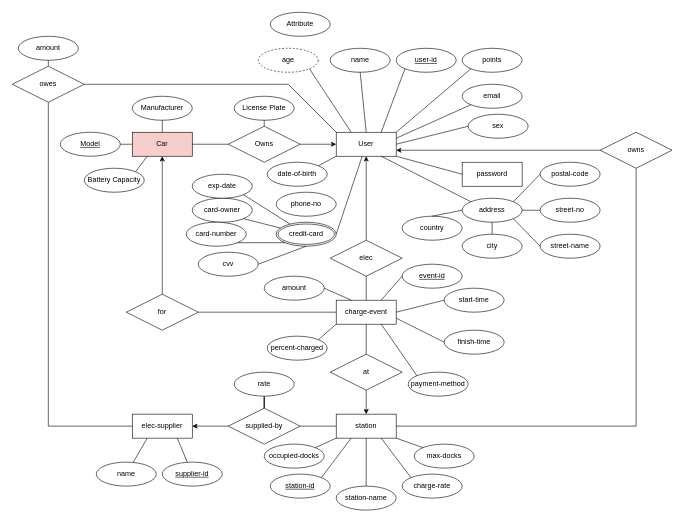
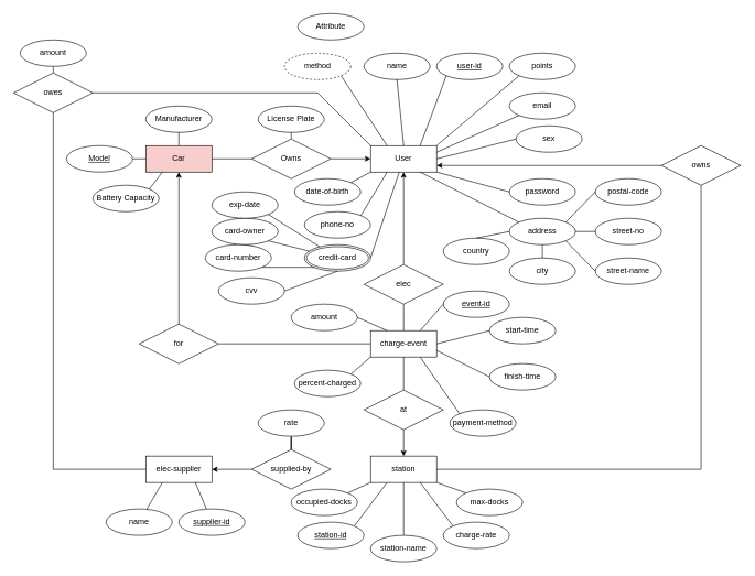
- <mxCell id="17" value="age" style="ellipse;whiteSpace=wrap;html=1;align=center;dashed=1;" vertex="1" parent="1"><mxGeometry x="430" y="80" width="100" height="40" as="geometry" /></mxCell>
+ <mxCell id="17" value="method" style="ellipse;whiteSpace=wrap;html=1;align=center;dashed=1;" vertex="1" parent="1"><mxGeometry x="430" y="80" width="100" height="40" as="geometry" /></mxCell>
- <mxCell id="32" value="password" style="whiteSpace=wrap;html=1;align=center;rounded=0;" vertex="1" parent="1"><mxGeometry x="770" y="270" width="100" height="40" as="geometry" /></mxCell>
+ <mxCell id="32" value="password" style="ellipse;whiteSpace=wrap;html=1;align=center;" vertex="1" parent="1"><mxGeometry x="770" y="270" width="100" height="40" as="geometry" /></mxCell>
+ <mxCell id="21" value="" style="endArrow=none;html=1;rounded=0;entryX=1;entryY=0;entryDx=0;entryDy=0;exitX=0.25;exitY=1;exitDx=0;exitDy=0;" edge="1" parent="1" source="8" target="15"><mxGeometry relative="1" as="geometry"><mxPoint x="410" y="340" as="sourcePoint" /><mxPoint x="570" y="340" as="targetPoint" /></mxGeometry></mxCell>
- <mxCell id="77" value="" style="endArrow=none;html=1;rounded=0;entryX=1;entryY=0.5;entryDx=0;entryDy=0;exitX=0;exitY=0.5;exitDx=0;exitDy=0;" edge="1" parent="1" source="2" target="73"><mxGeometry relative="1" as="geometry"><mxPoint x="590" y="560" as="sourcePoint" /><mxPoint x="750" y="560" as="targetPoint" /></mxGeometry></mxCell>
